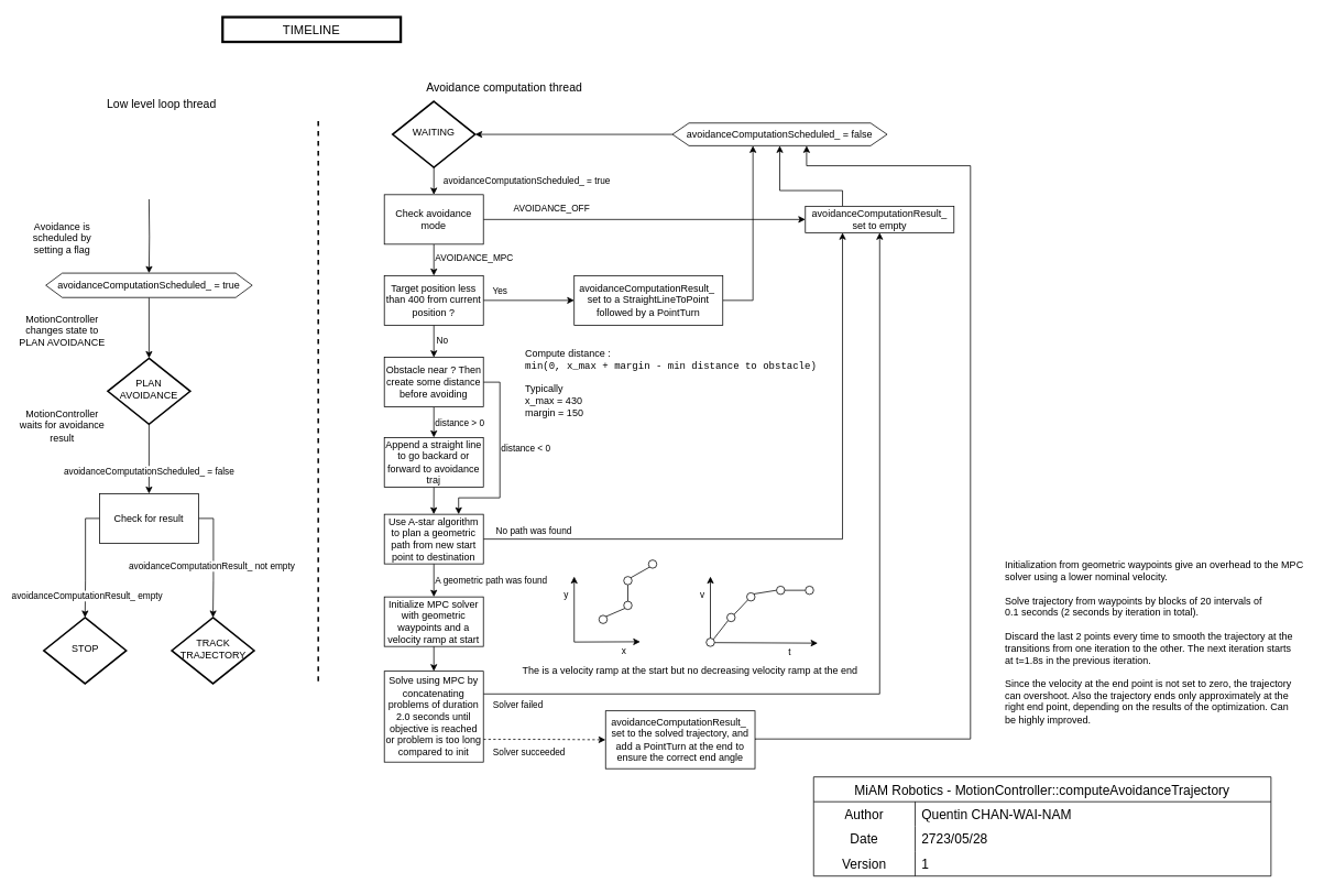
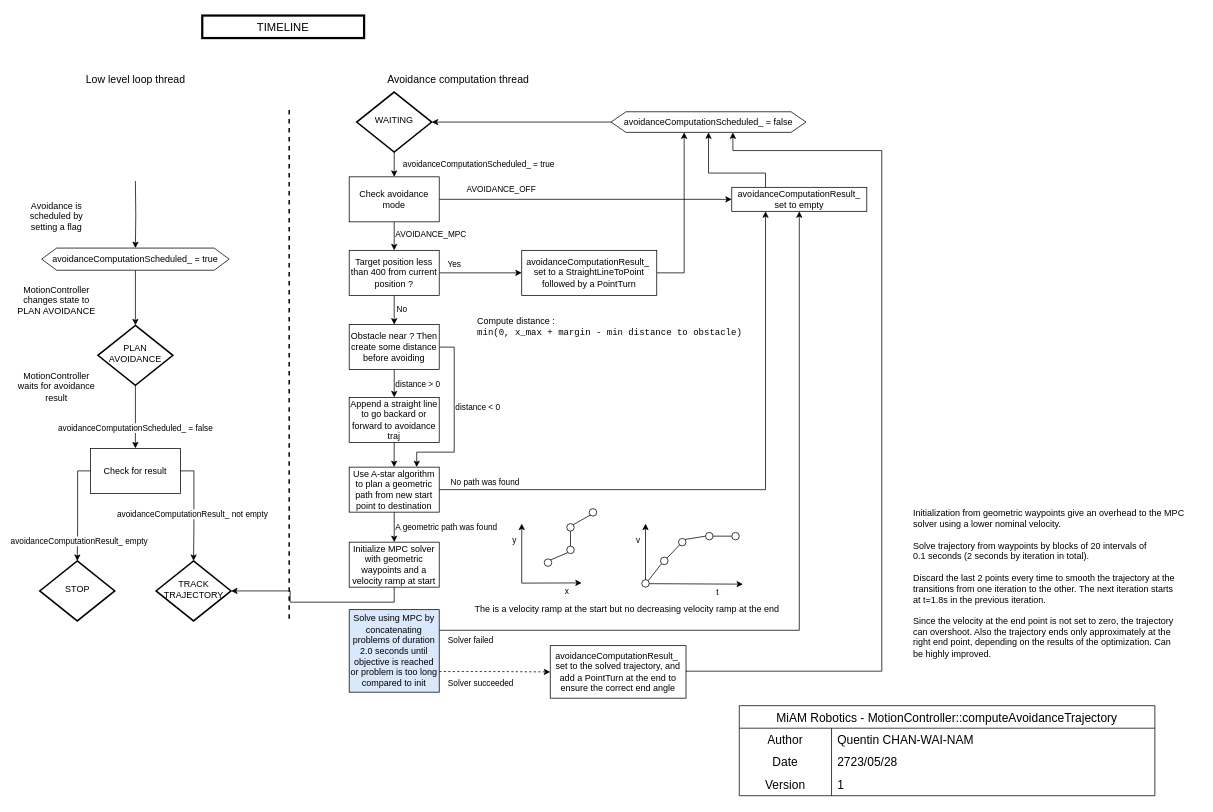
- <mxCell id="18" value="Low level loop thread" style="text;html=1;align=center;verticalAlign=middle;resizable=0;points=[];autosize=1;strokeColor=none;fillColor=none;fontSize=14;" vertex="1" parent="1"><mxGeometry x="120" y="110" width="150" height="30" as="geometry" /></mxCell>
+ <mxCell id="18" value="Low level loop thread" style="text;html=1;align=center;verticalAlign=middle;resizable=0;points=[];autosize=1;strokeColor=none;fillColor=none;fontSize=14;" vertex="1" parent="1"><mxGeometry x="105" y="90" width="150" height="30" as="geometry" /></mxCell>
- <mxCell id="47" value="&lt;div&gt;Typically&lt;/div&gt;&lt;div&gt;x_max = 430&lt;/div&gt;&lt;div&gt;margin = 150&lt;br&gt;&lt;/div&gt;" style="text;html=1;align=left;verticalAlign=middle;resizable=0;points=[];autosize=1;strokeColor=none;fillColor=none;" vertex="1" parent="1"><mxGeometry x="633.5" y="455" width="90" height="60" as="geometry" /></mxCell>
- <mxCell id="53" style="edgeStyle=orthogonalEdgeStyle;rounded=0;orthogonalLoop=1;jettySize=auto;html=1;exitX=0.5;exitY=1;exitDx=0;exitDy=0;entryX=0.5;entryY=0;entryDx=0;entryDy=0;" edge="1" parent="1" source="54" target="77"><mxGeometry relative="1" as="geometry" /></mxCell>
+ <mxCell id="53" style="edgeStyle=orthogonalEdgeStyle;rounded=0;orthogonalLoop=1;jettySize=auto;html=1;exitX=0.5;exitY=1;exitDx=0;exitDy=0;" edge="1" parent="1" source="54" target="30"><mxGeometry relative="1" as="geometry" /></mxCell>
- <mxCell id="77" value="Solve using MPC by concatenating problems of duration 2.0 seconds until objective is reached or problem is too long compared to init" style="rounded=0;whiteSpace=wrap;html=1;" vertex="1" parent="1"><mxGeometry x="465" y="812" width="120" height="110" as="geometry" /></mxCell>
+ <mxCell id="77" value="Solve using MPC by concatenating problems of duration 2.0 seconds until objective is reached or problem is too long compared to init" style="rounded=0;whiteSpace=wrap;html=1;fillColor=#dae8fc;" vertex="1" parent="1"><mxGeometry x="465" y="812" width="120" height="110" as="geometry" /></mxCell>
